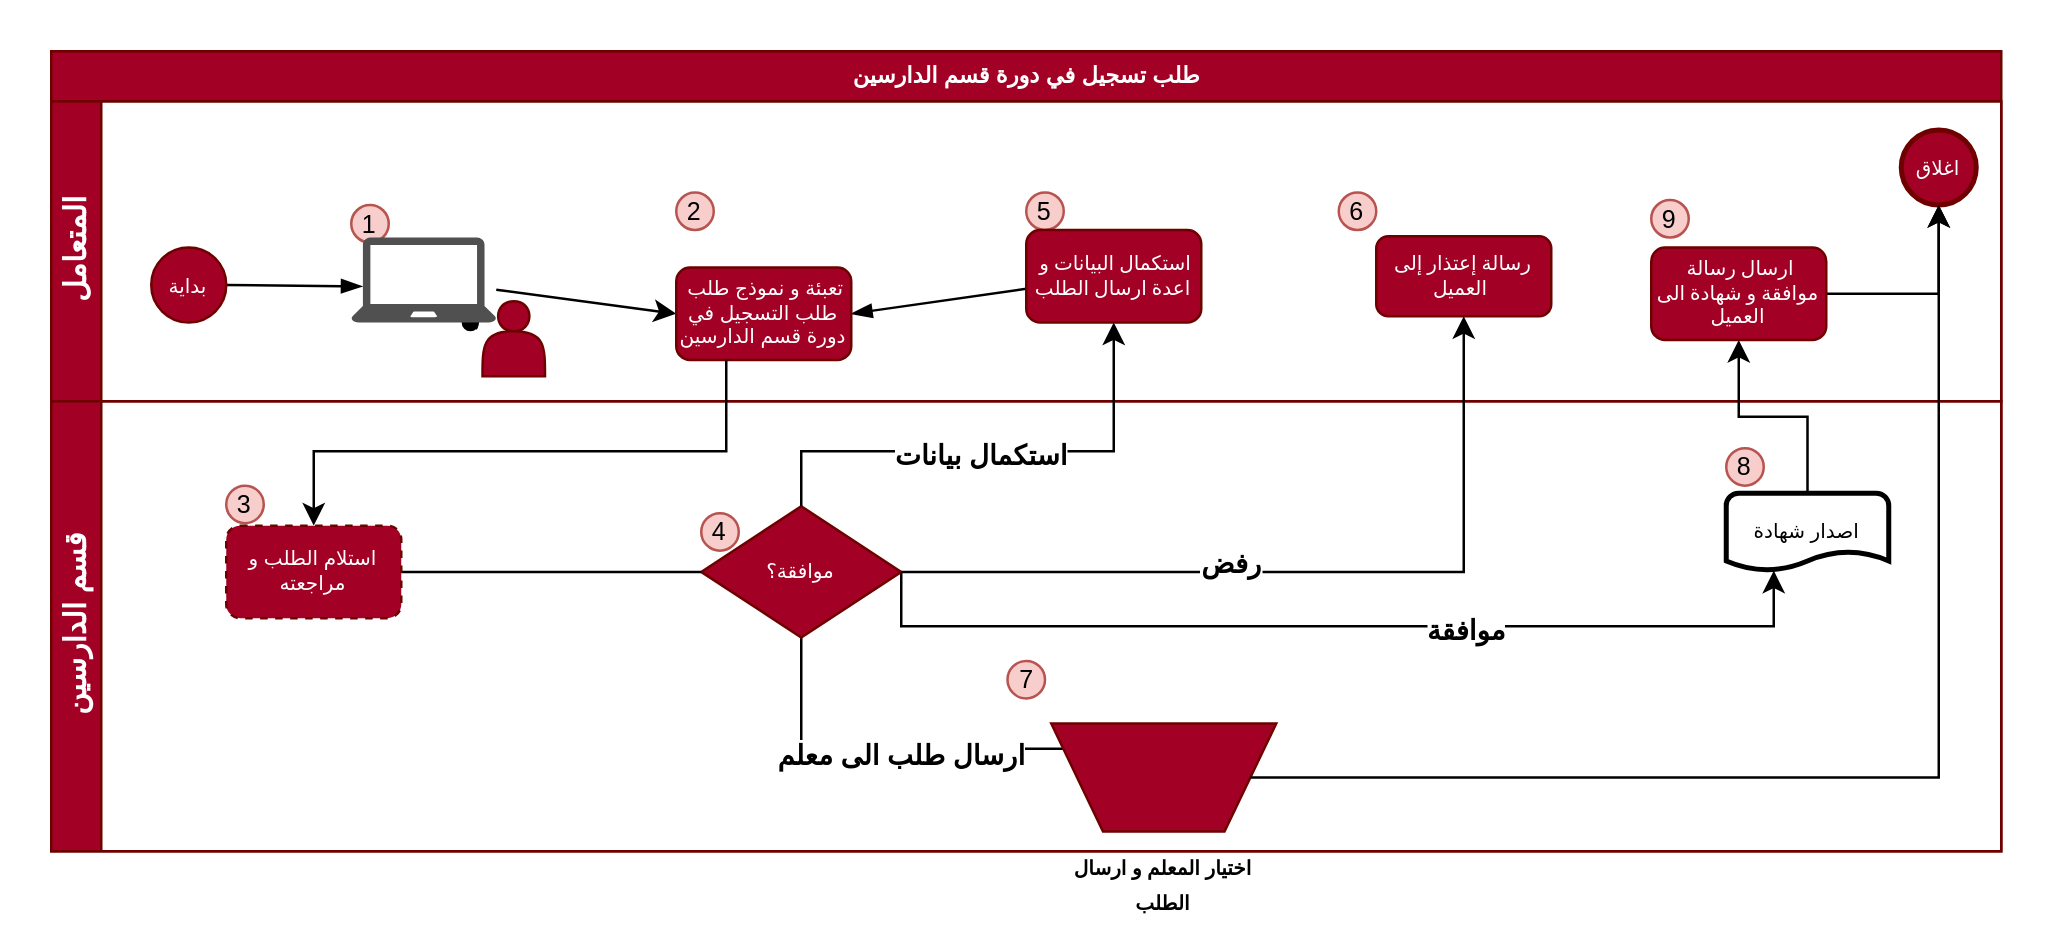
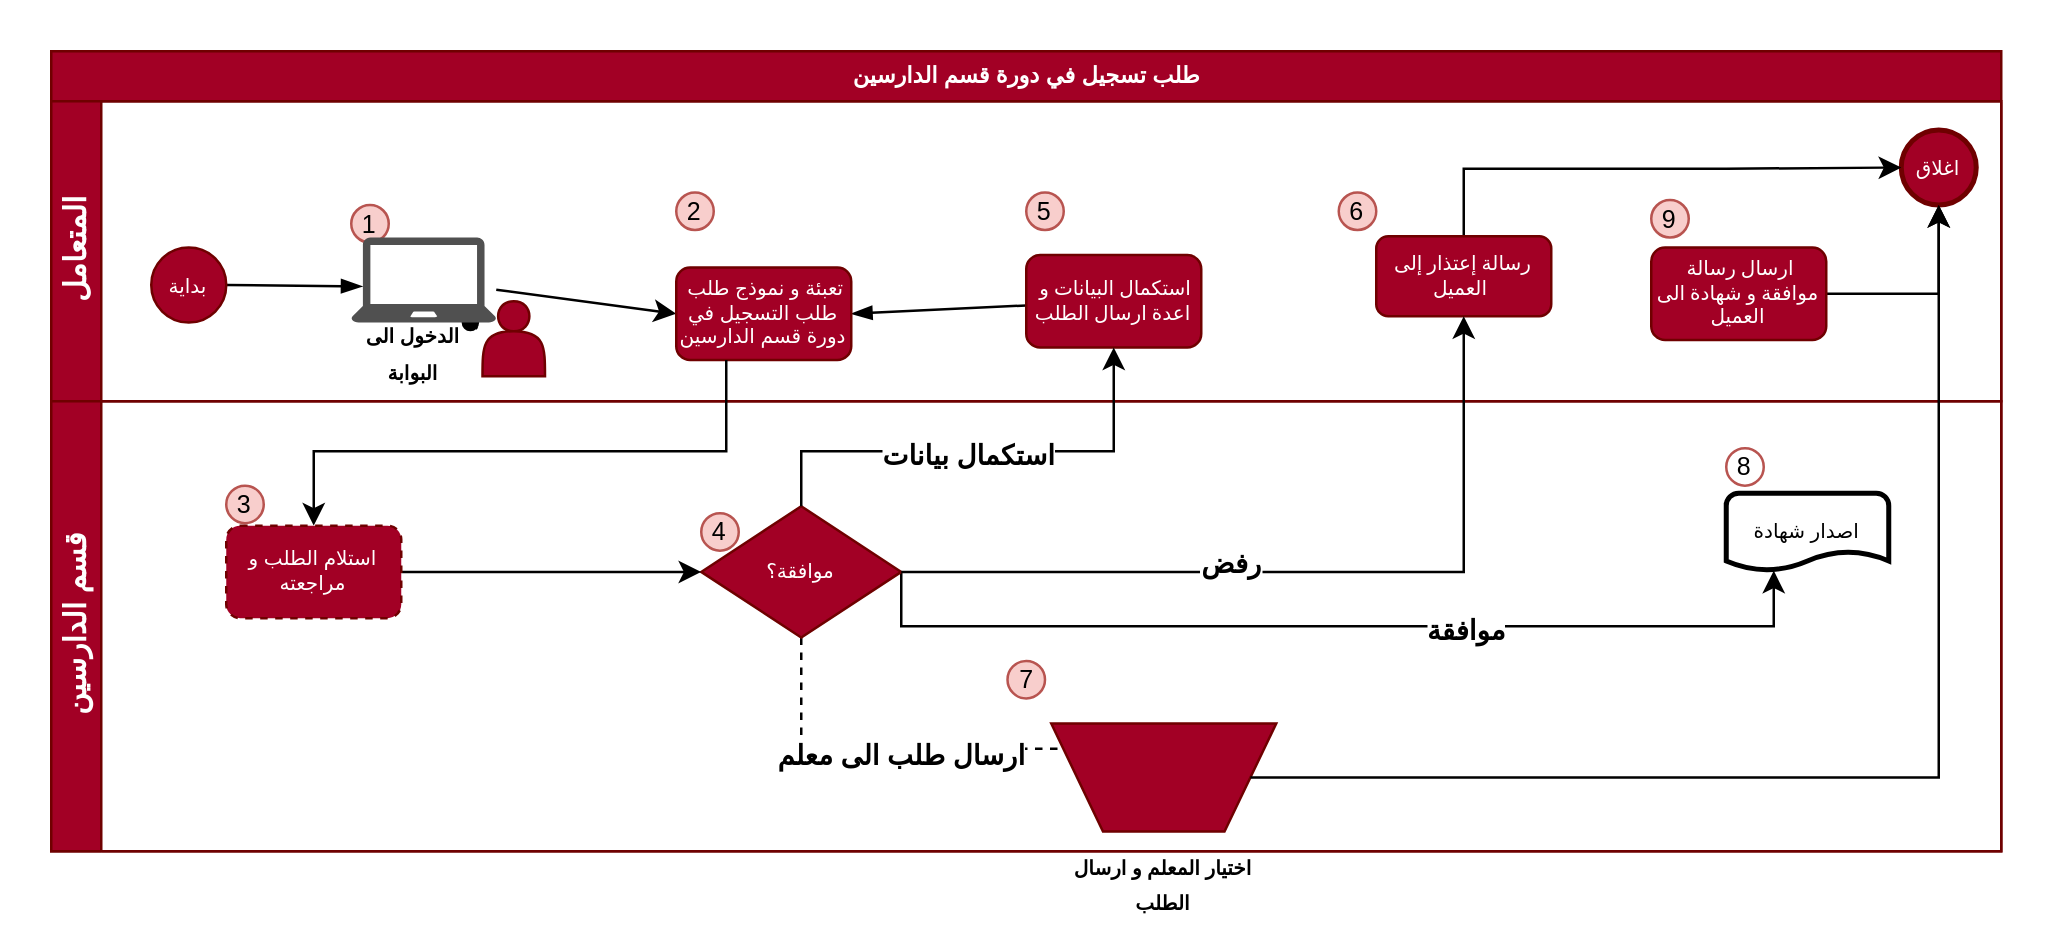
+ <mxCell id="19" style="edgeStyle=orthogonalEdgeStyle;rounded=0;orthogonalLoop=1;jettySize=auto;html=1;entryX=0;entryY=0.5;entryDx=0;entryDy=0;" parent="3" source="20" target="8" edge="1"><mxGeometry relative="1" as="geometry"><Array as="points"><mxPoint x="565" y="27" /><mxPoint x="670" y="27" /></Array></mxGeometry></mxCell>
- <mxCell id="10" value="&amp;nbsp;استكمال البيانات و اعدة ارسال الطلب" style="rounded=1;whiteSpace=wrap;html=1;shadow=0;labelBackgroundColor=none;strokeWidth=1;fontFamily=Verdana;fontSize=8;align=center;fillColor=#a20025;strokeColor=#6F0000;fontColor=#ffffff;" parent="3" vertex="1"><mxGeometry x="390" y="51.5" width="70" height="37" as="geometry" /></mxCell>
+ <mxCell id="10" value="&amp;nbsp;استكمال البيانات و اعدة ارسال الطلب" style="rounded=1;whiteSpace=wrap;html=1;shadow=0;labelBackgroundColor=none;strokeWidth=1;fontFamily=Verdana;fontSize=8;align=center;fillColor=#a20025;strokeColor=#6F0000;fontColor=#ffffff;" parent="3" vertex="1"><mxGeometry x="390" y="61.5" width="70" height="37" as="geometry" /></mxCell>
+ <mxCell id="17" value="&lt;font style=&quot;font-size: 8px&quot;&gt;&lt;b&gt;الدخول الى البوابة&lt;/b&gt;&lt;/font&gt;" style="text;html=1;strokeColor=none;fillColor=none;align=center;verticalAlign=middle;whiteSpace=wrap;rounded=0;" parent="3" vertex="1"><mxGeometry x="120" y="90" width="50" height="20" as="geometry" /></mxCell>
- <mxCell id="44" style="edgeStyle=orthogonalEdgeStyle;rounded=0;orthogonalLoop=1;jettySize=auto;html=1;" parent="2" source="35" target="22" edge="1"><mxGeometry relative="1" as="geometry" /></mxCell>
- <mxCell id="37" value="&lt;font style=&quot;font-size: 10px&quot;&gt;8&lt;/font&gt;" style="ellipse;whiteSpace=wrap;html=1;aspect=fixed;fillColor=#f8cecc;strokeColor=#b85450;" parent="24" vertex="1"><mxGeometry x="670" y="18.75" width="15" height="15" as="geometry" /></mxCell>
+ <mxCell id="37" value="&lt;font style=&quot;font-size: 10px&quot;&gt;8&lt;/font&gt;" style="ellipse;whiteSpace=wrap;html=1;aspect=fixed;fillColor=#ffffff;strokeColor=#b85450;" parent="24" vertex="1"><mxGeometry x="670" y="18.75" width="15" height="15" as="geometry" /></mxCell>
- <mxCell id="31" style="edgeStyle=orthogonalEdgeStyle;rounded=0;orthogonalLoop=1;jettySize=auto;html=1;endArrow=none;" parent="24" source="32" target="30" edge="1"><mxGeometry relative="1" as="geometry" /></mxCell>
+ <mxCell id="31" style="edgeStyle=orthogonalEdgeStyle;rounded=0;orthogonalLoop=1;jettySize=auto;html=1;" parent="24" source="32" target="30" edge="1"><mxGeometry relative="1" as="geometry" /></mxCell>
- <mxCell id="26" style="edgeStyle=orthogonalEdgeStyle;rounded=0;orthogonalLoop=1;jettySize=auto;html=1;entryX=0;entryY=1;entryDx=0;entryDy=0;exitX=0.5;exitY=1;exitDx=0;exitDy=0;exitPerimeter=0;" parent="24" source="30" target="34" edge="1"><mxGeometry relative="1" as="geometry"><Array as="points"><mxPoint x="300" y="139" /></Array></mxGeometry></mxCell>
+ <mxCell id="26" style="edgeStyle=orthogonalEdgeStyle;rounded=0;orthogonalLoop=1;jettySize=auto;html=1;entryX=0;entryY=1;entryDx=0;entryDy=0;exitX=0.5;exitY=1;exitDx=0;exitDy=0;exitPerimeter=0;dashed=1;" parent="24" source="30" target="34" edge="1"><mxGeometry relative="1" as="geometry"><Array as="points"><mxPoint x="300" y="139" /></Array></mxGeometry></mxCell>
